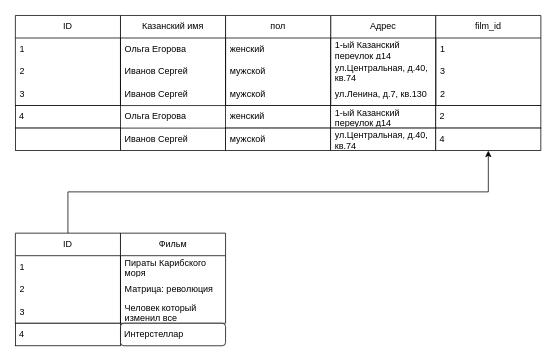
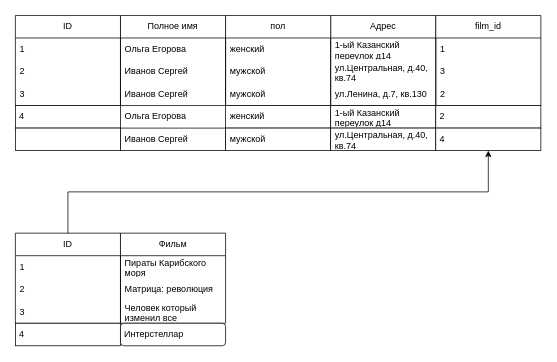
- <mxCell id="2" value="Казанский имя" style="swimlane;fontStyle=0;childLayout=stackLayout;horizontal=1;startSize=30;horizontalStack=0;resizeParent=1;resizeParentMax=0;resizeLast=0;collapsible=1;marginBottom=0;whiteSpace=wrap;html=1;" vertex="1" parent="1"><mxGeometry x="160" y="20" width="140" height="120" as="geometry" /></mxCell>
+ <mxCell id="2" value="Полное имя" style="swimlane;fontStyle=0;childLayout=stackLayout;horizontal=1;startSize=30;horizontalStack=0;resizeParent=1;resizeParentMax=0;resizeLast=0;collapsible=1;marginBottom=0;whiteSpace=wrap;html=1;" vertex="1" parent="1"><mxGeometry x="160" y="20" width="140" height="120" as="geometry" /></mxCell>
